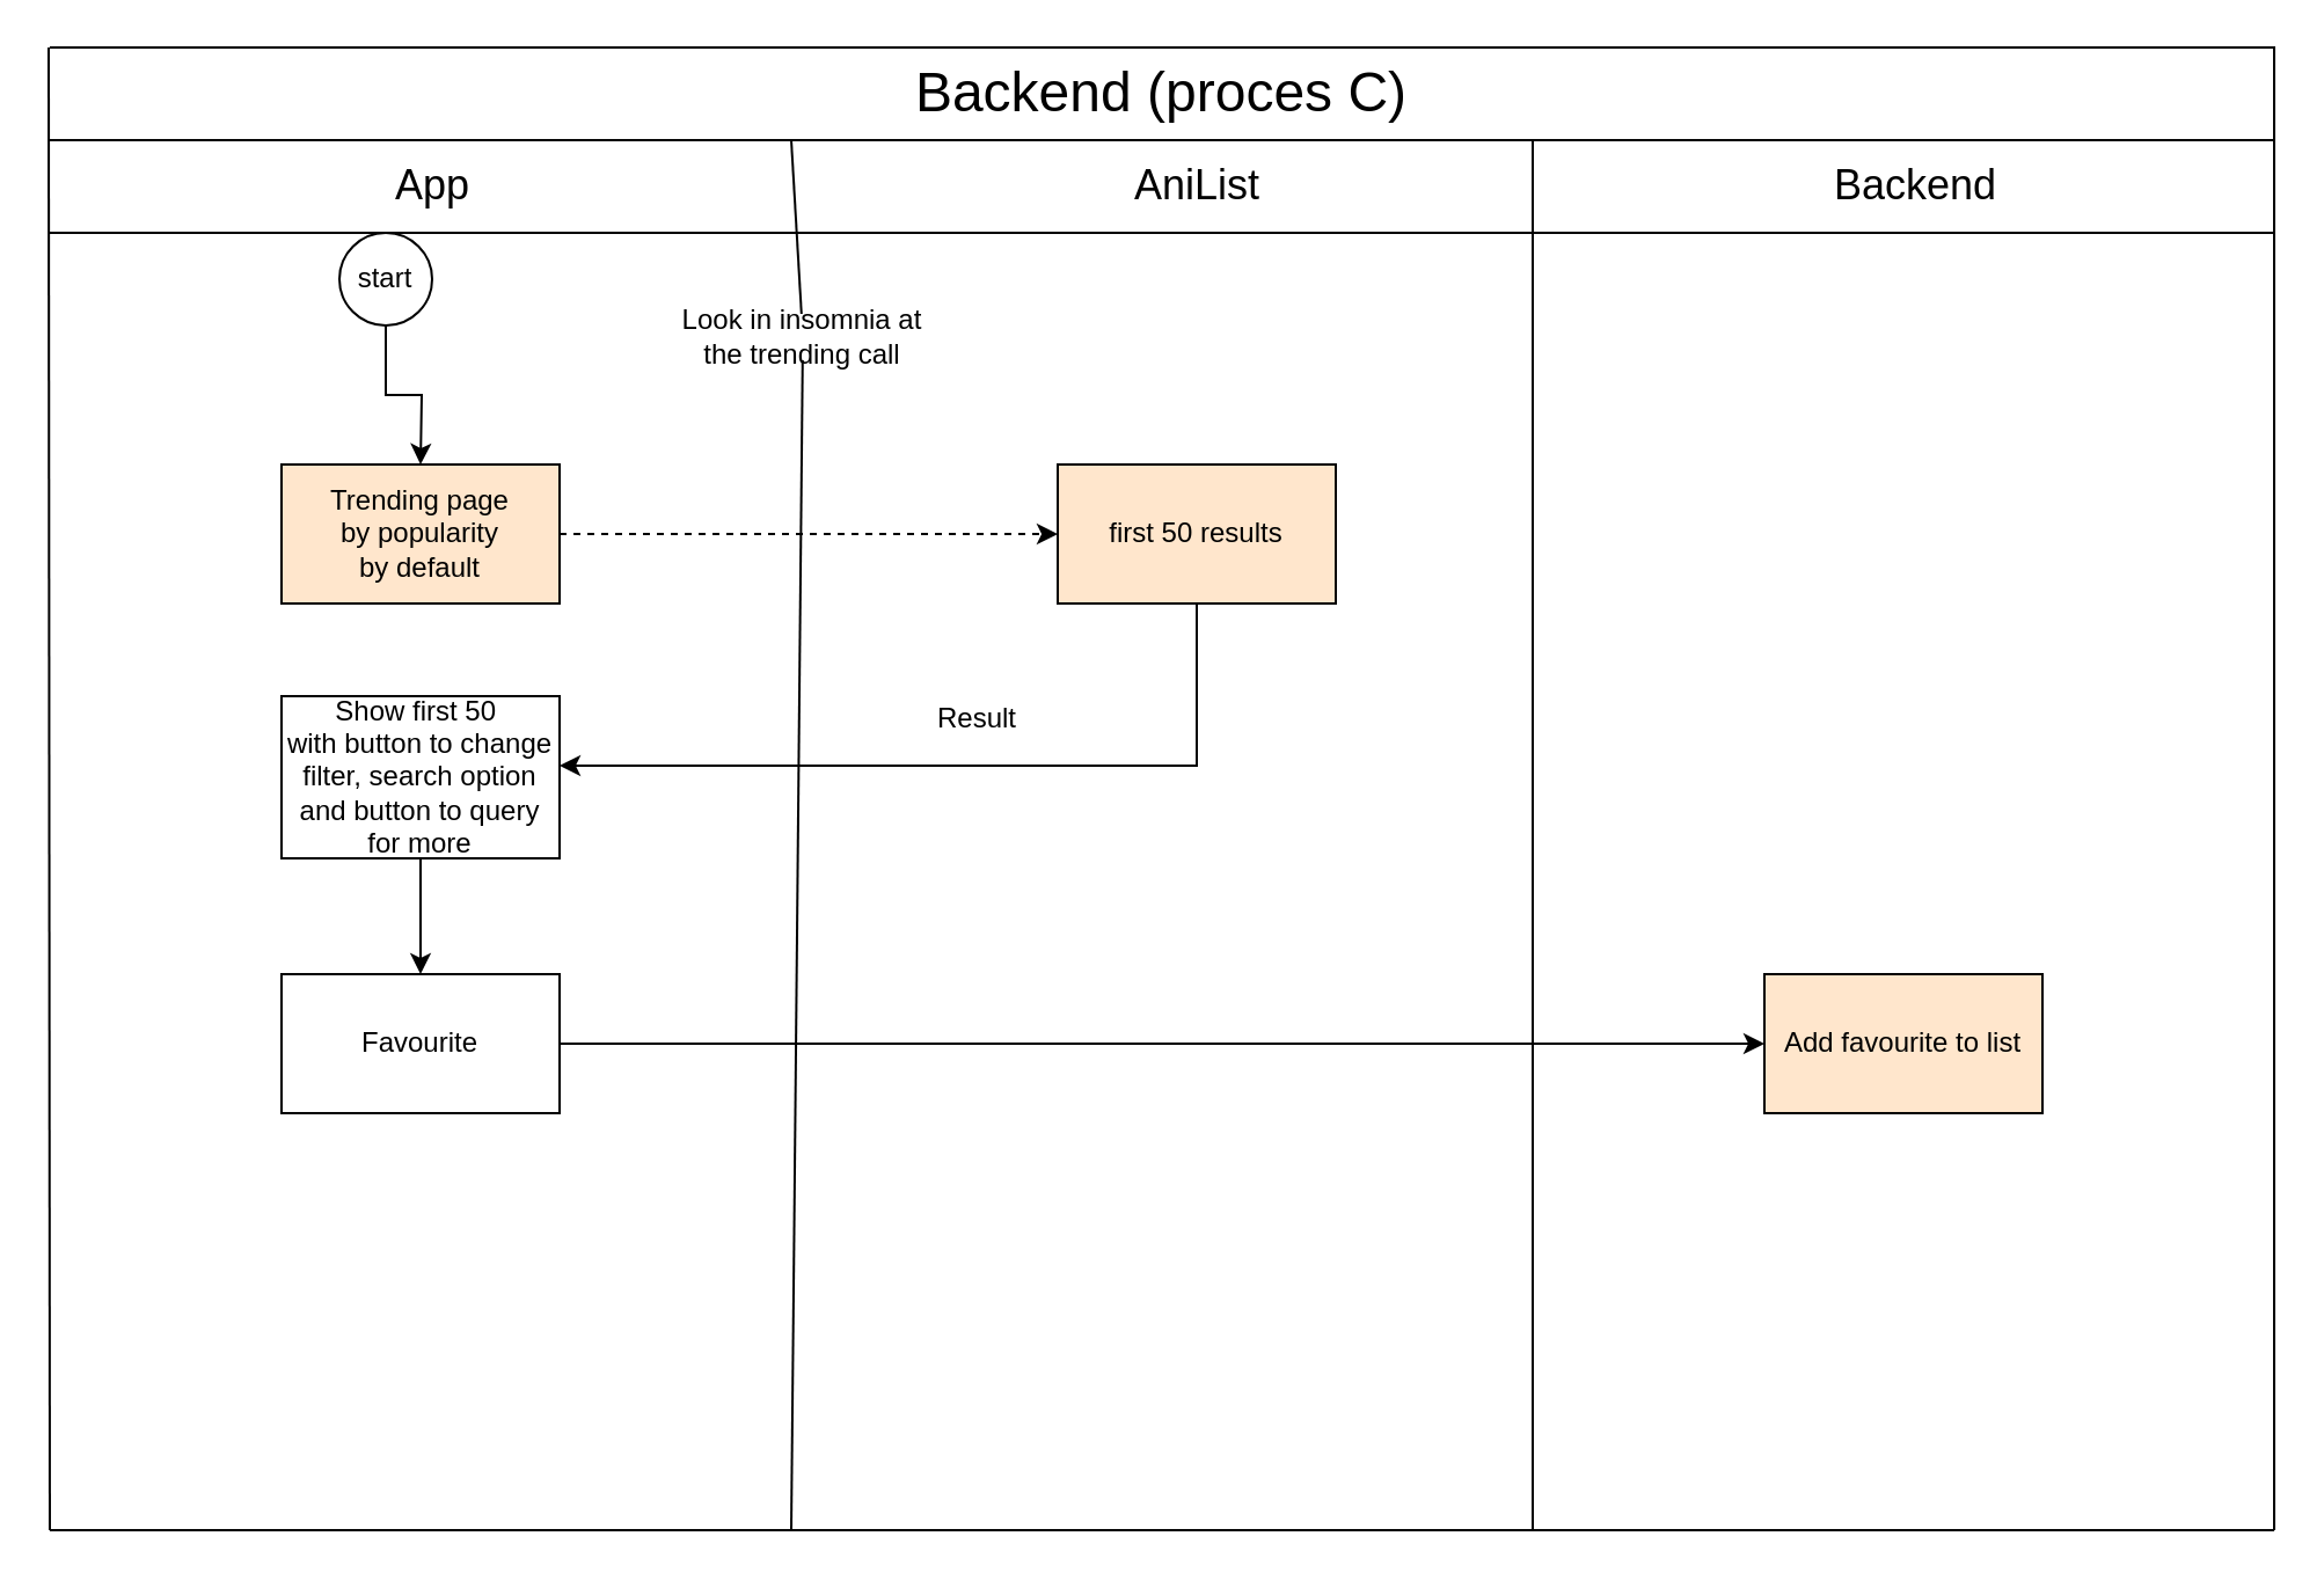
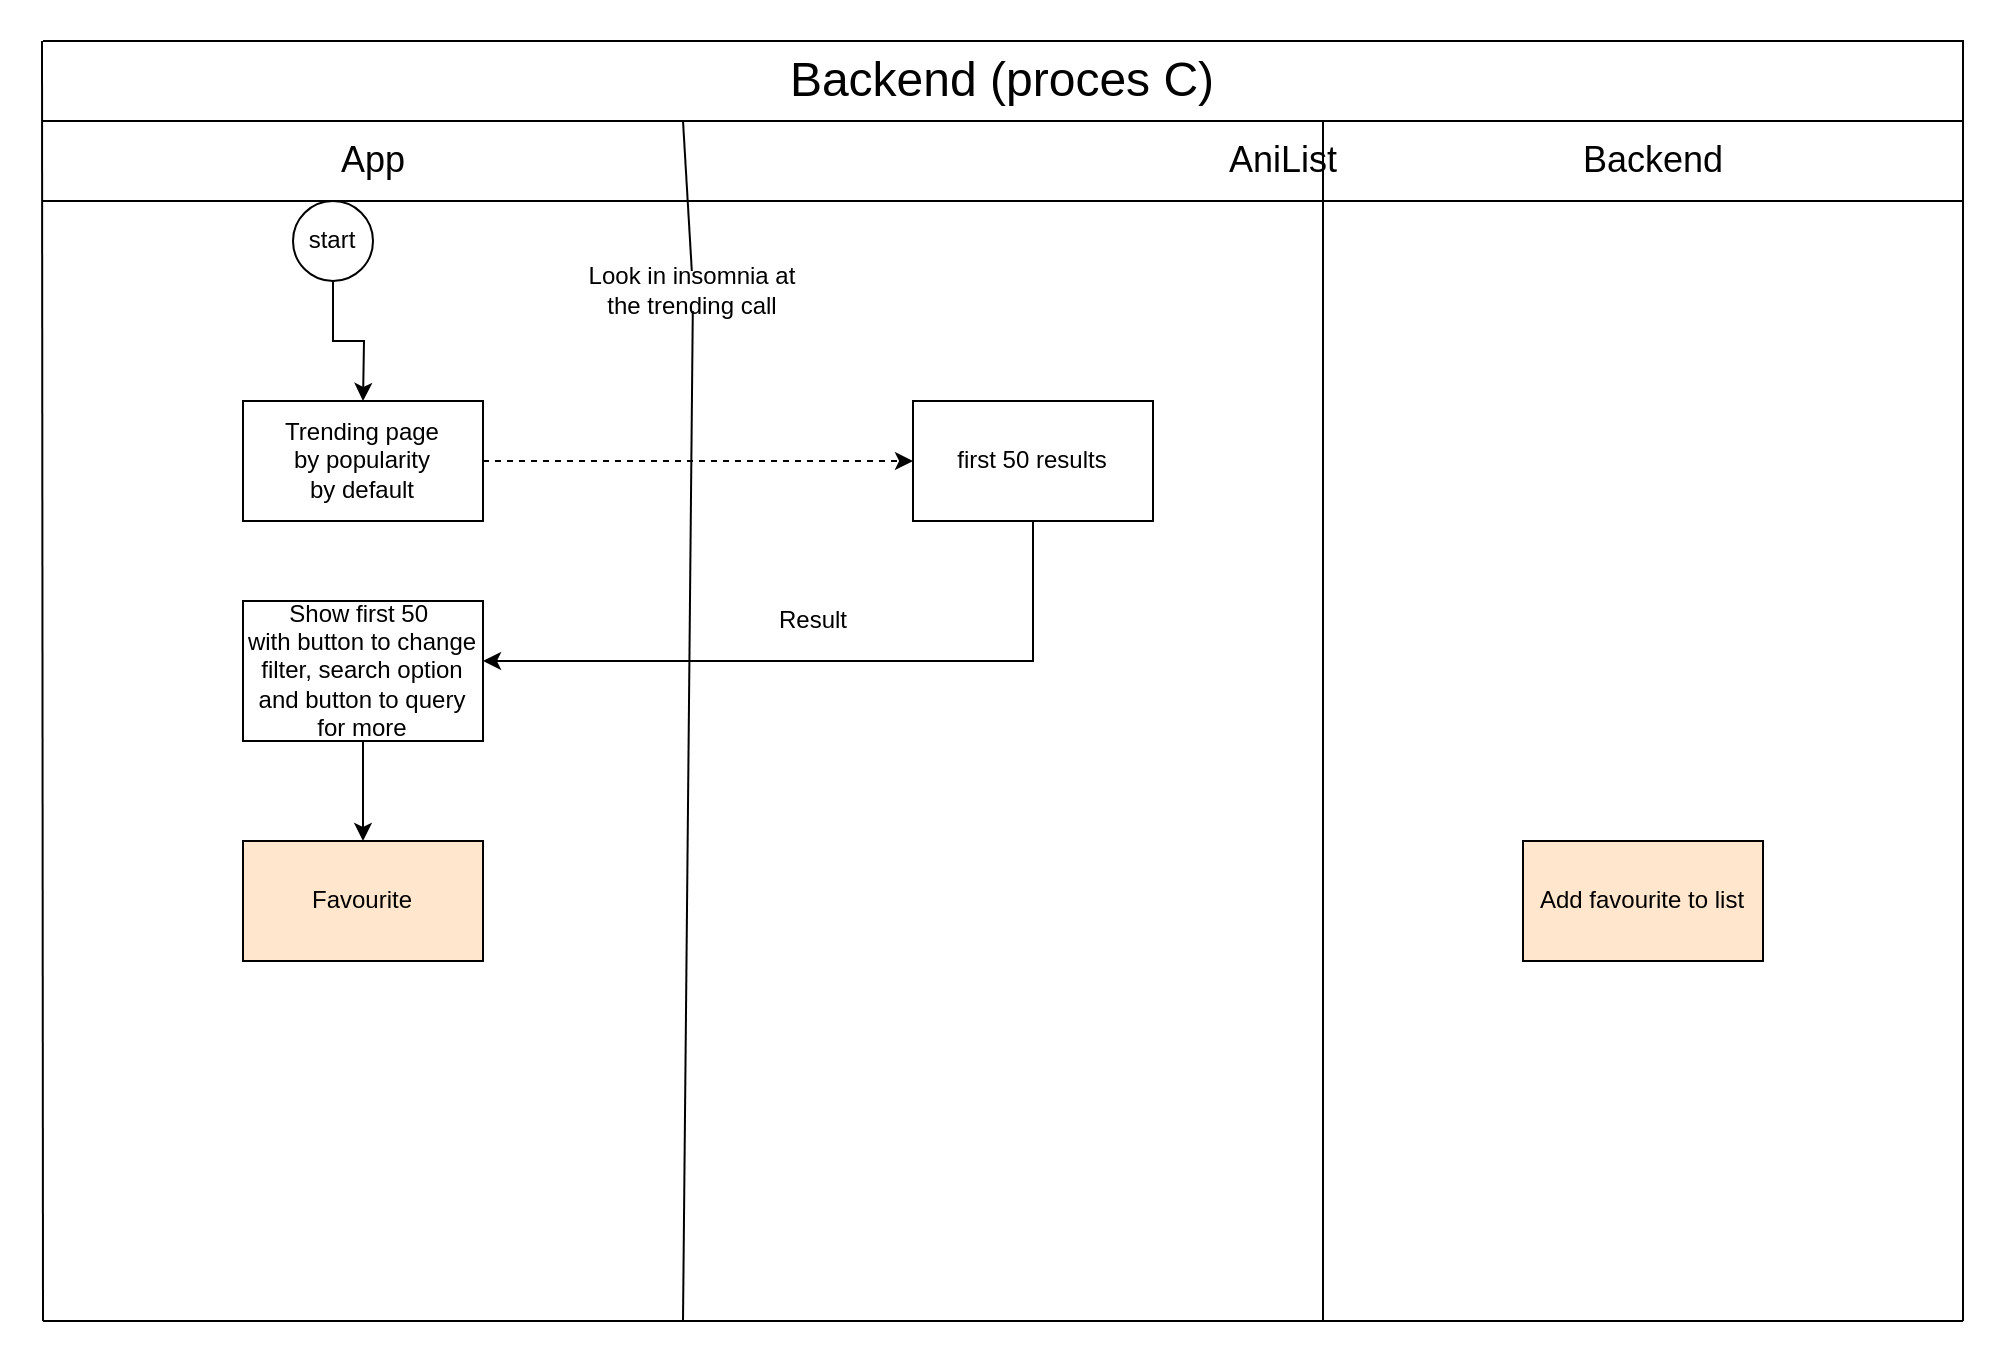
- <mxCell id="18" value="&lt;font style=&quot;font-size: 18px&quot;&gt;AniList&lt;/font&gt;" style="text;html=1;align=center;verticalAlign=middle;resizable=0;points=[];autosize=1;" vertex="1" parent="1"><mxGeometry x="481" y="70" width="70" height="20" as="geometry" /></mxCell>
+ <mxCell id="18" value="&lt;font style=&quot;font-size: 18px&quot;&gt;AniList&lt;/font&gt;" style="text;html=1;align=center;verticalAlign=middle;resizable=0;points=[];autosize=1;" vertex="1" parent="1"><mxGeometry x="606" y="70" width="70" height="20" as="geometry" /></mxCell>
- <mxCell id="20" value="Trending page&lt;br&gt;by popularity&lt;br&gt;by default" style="rounded=0;whiteSpace=wrap;html=1;fillColor=#ffe6cc;" vertex="1" parent="1"><mxGeometry x="121" y="200" width="120" height="60" as="geometry" /></mxCell>
+ <mxCell id="20" value="Trending page&lt;br&gt;by popularity&lt;br&gt;by default" style="rounded=0;whiteSpace=wrap;html=1;" vertex="1" parent="1"><mxGeometry x="121" y="200" width="120" height="60" as="geometry" /></mxCell>
- <mxCell id="22" value="first 50 results" style="whiteSpace=wrap;html=1;rounded=0;fillColor=#ffe6cc;" vertex="1" parent="1"><mxGeometry x="456" y="200" width="120" height="60" as="geometry" /></mxCell>
+ <mxCell id="22" value="first 50 results" style="whiteSpace=wrap;html=1;rounded=0;" vertex="1" parent="1"><mxGeometry x="456" y="200" width="120" height="60" as="geometry" /></mxCell>
- <mxCell id="27" value="Result" style="text;html=1;align=center;verticalAlign=middle;resizable=0;points=[];autosize=1;" vertex="1" parent="1"><mxGeometry x="396" y="300" width="50" height="20" as="geometry" /></mxCell>
+ <mxCell id="27" value="Result" style="text;html=1;align=center;verticalAlign=middle;resizable=0;points=[];autosize=1;" vertex="1" parent="1"><mxGeometry x="381" y="300" width="50" height="20" as="geometry" /></mxCell>
- <mxCell id="29" value="Favourite" style="whiteSpace=wrap;html=1;rounded=0;" vertex="1" parent="1"><mxGeometry x="121" y="420" width="120" height="60" as="geometry" /></mxCell>
+ <mxCell id="29" value="Favourite" style="whiteSpace=wrap;html=1;rounded=0;fillColor=#ffe6cc;" vertex="1" parent="1"><mxGeometry x="121" y="420" width="120" height="60" as="geometry" /></mxCell>
- <mxCell id="28" value="" style="edgeStyle=orthogonalEdgeStyle;rounded=0;orthogonalLoop=1;jettySize=auto;html=1;" edge="1" parent="1" source="29" target="30"><mxGeometry relative="1" as="geometry" /></mxCell>
